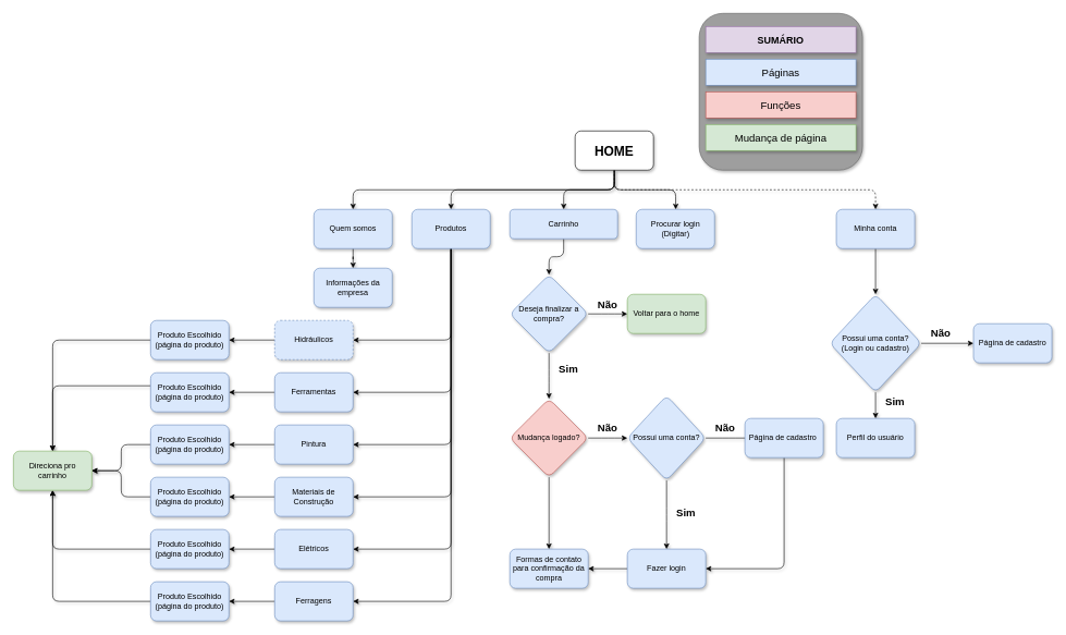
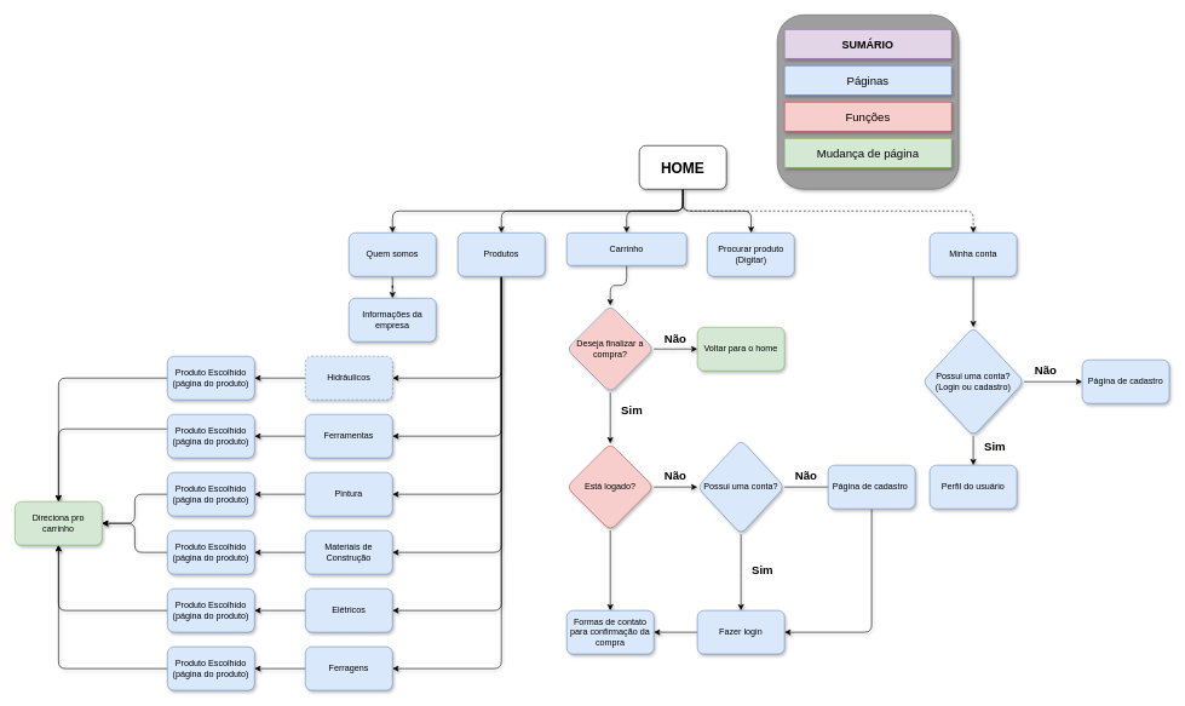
- <mxCell id="20" value="Procurar login (Digitar)" style="rounded=1;whiteSpace=wrap;html=1;fillColor=#dae8fc;strokeColor=#6c8ebf;shadow=1;" parent="1" vertex="1"><mxGeometry x="973.5" y="320" width="120" height="60" as="geometry" /></mxCell>
+ <mxCell id="20" value="Procurar produto (Digitar)" style="rounded=1;whiteSpace=wrap;html=1;fillColor=#dae8fc;strokeColor=#6c8ebf;shadow=1;" parent="1" vertex="1"><mxGeometry x="973.5" y="320" width="120" height="60" as="geometry" /></mxCell>
- <mxCell id="50" value="Deseja finalizar a compra?" style="rhombus;whiteSpace=wrap;html=1;rounded=1;fillColor=#dae8fc;strokeColor=#6c8ebf;shadow=1;" parent="1" vertex="1"><mxGeometry x="780" y="420" width="120" height="120" as="geometry" /></mxCell>
+ <mxCell id="50" value="Deseja finalizar a compra?" style="rhombus;whiteSpace=wrap;html=1;rounded=1;fillColor=#f8cecc;strokeColor=#6c8ebf;shadow=1;" parent="1" vertex="1"><mxGeometry x="780" y="420" width="120" height="120" as="geometry" /></mxCell>
- <mxCell id="55" value="Mudança logado?" style="rhombus;whiteSpace=wrap;html=1;rounded=1;fillColor=#f8cecc;strokeColor=#b85450;shadow=1;" parent="1" vertex="1"><mxGeometry x="780" y="610" width="120" height="120" as="geometry" /></mxCell>
+ <mxCell id="55" value="Está logado?" style="rhombus;whiteSpace=wrap;html=1;rounded=1;fillColor=#f8cecc;strokeColor=#b85450;shadow=1;" parent="1" vertex="1"><mxGeometry x="780" y="610" width="120" height="120" as="geometry" /></mxCell>
